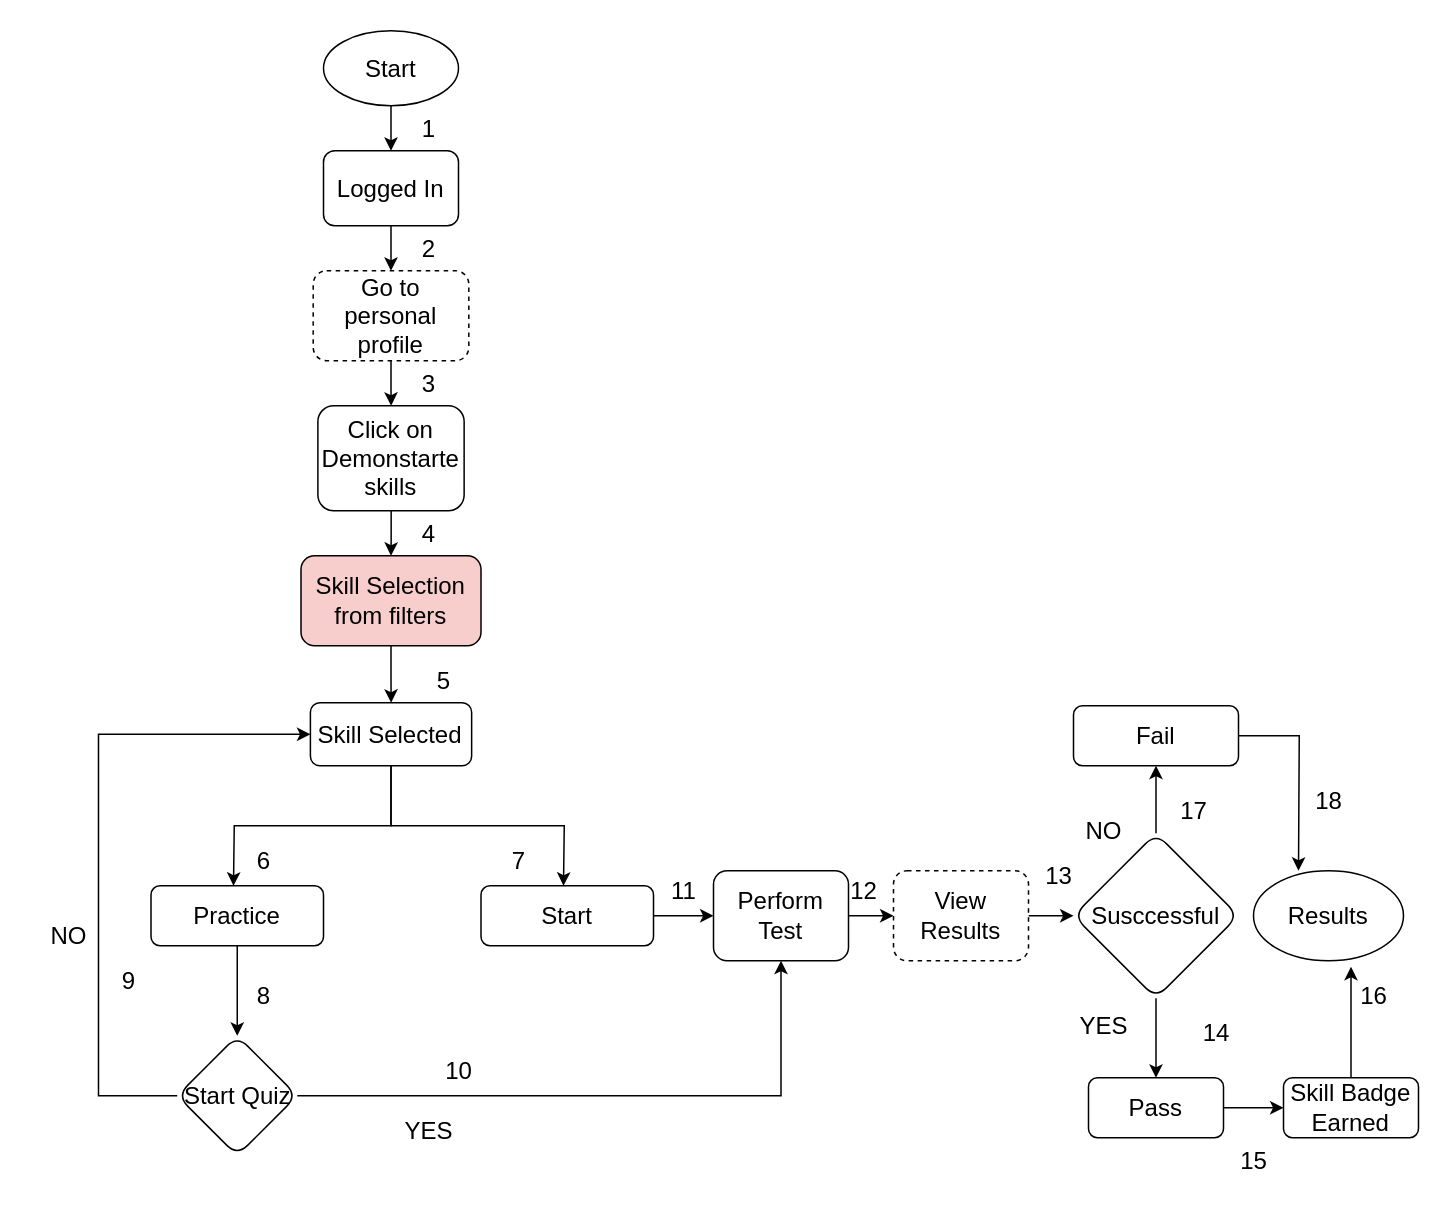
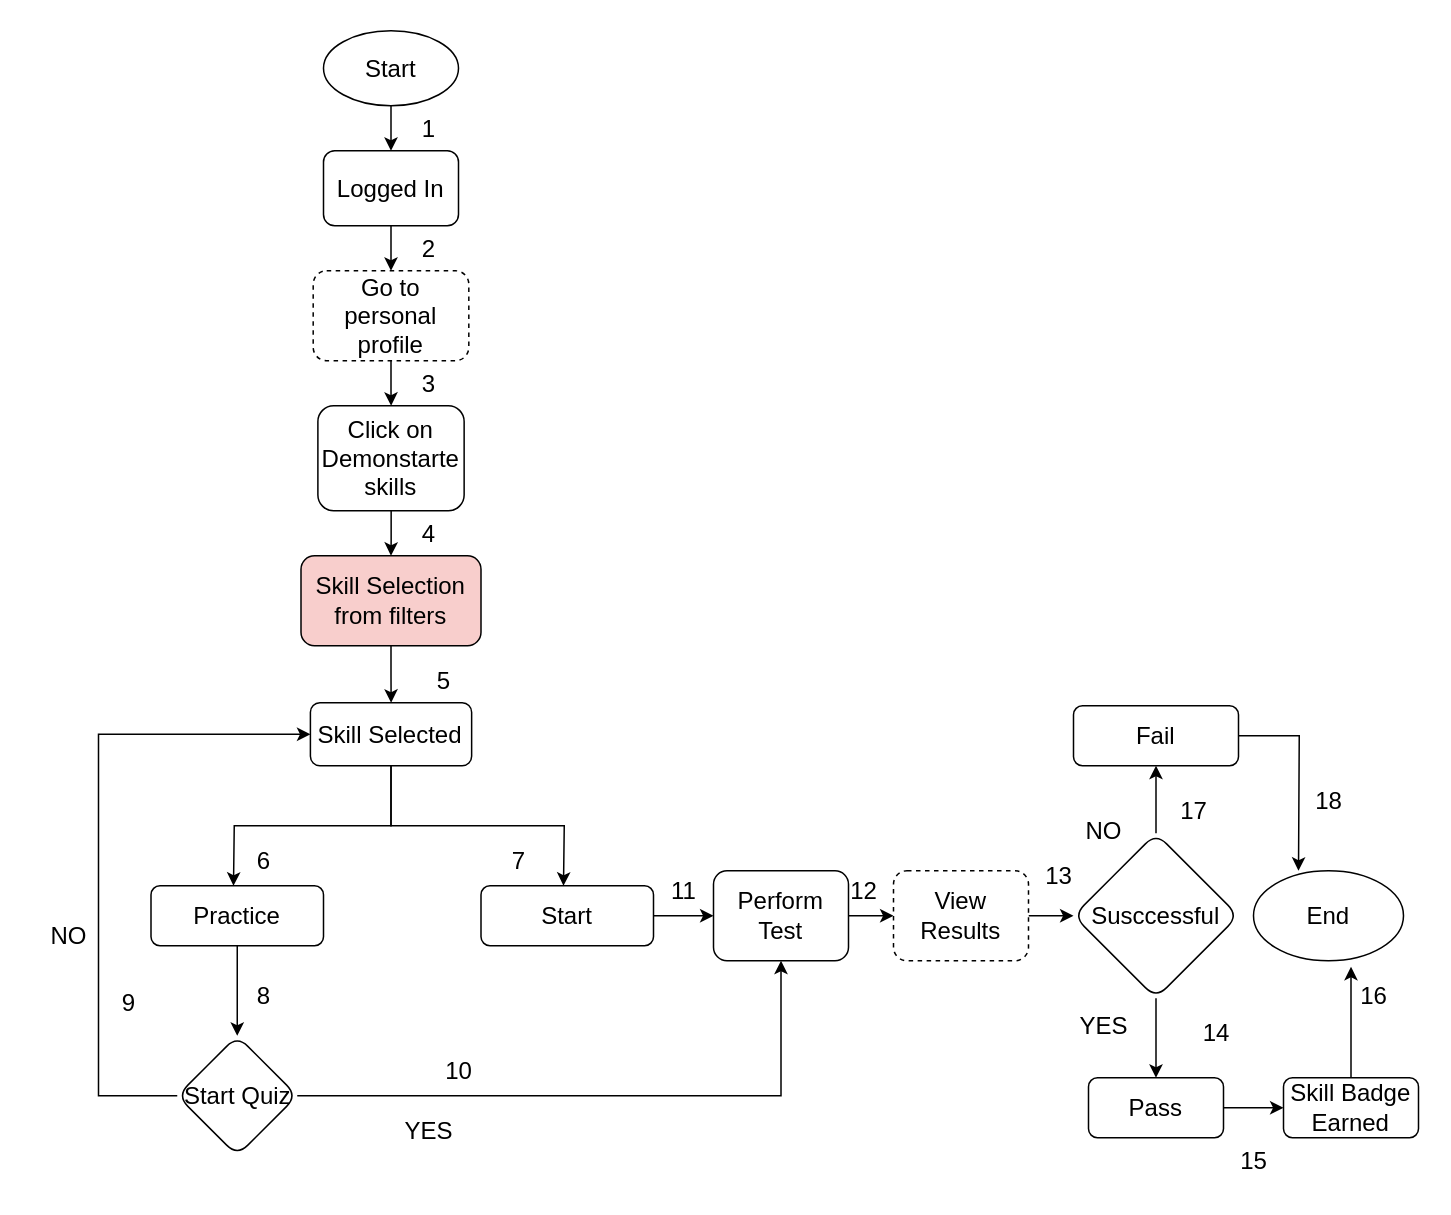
- <mxCell id="40" value="Results" style="ellipse;whiteSpace=wrap;html=1;fontSize=16;" parent="1" vertex="1"><mxGeometry x="835" y="580" width="100" height="60" as="geometry" /></mxCell>
+ <mxCell id="40" value="End" style="ellipse;whiteSpace=wrap;html=1;fontSize=16;" parent="1" vertex="1"><mxGeometry x="835" y="580" width="100" height="60" as="geometry" /></mxCell>
- <mxCell id="44" value="9" style="text;html=1;align=center;verticalAlign=middle;resizable=0;points=[];autosize=1;strokeColor=none;fillColor=none;fontSize=16;" vertex="1" parent="1"><mxGeometry x="70" y="638" width="30" height="30" as="geometry" /></mxCell>
+ <mxCell id="44" value="9" style="text;html=1;align=center;verticalAlign=middle;resizable=0;points=[];autosize=1;strokeColor=none;fillColor=none;fontSize=16;" vertex="1" parent="1"><mxGeometry x="70" y="653" width="30" height="30" as="geometry" /></mxCell>
